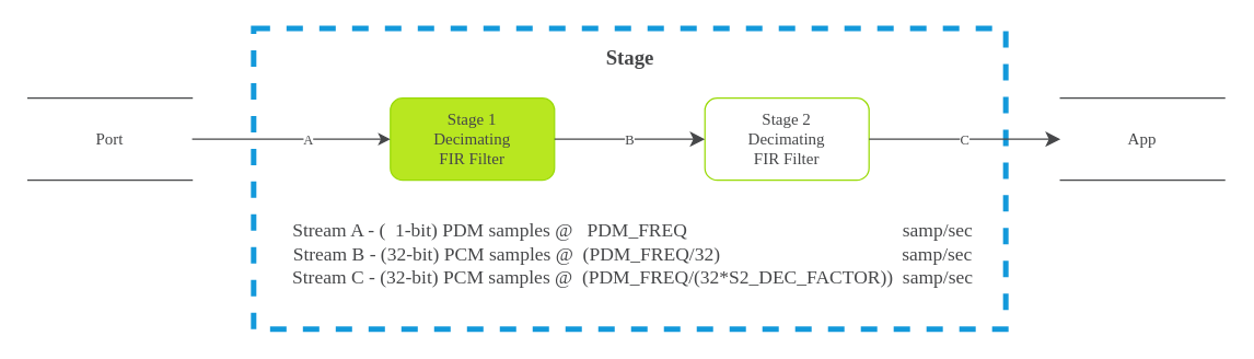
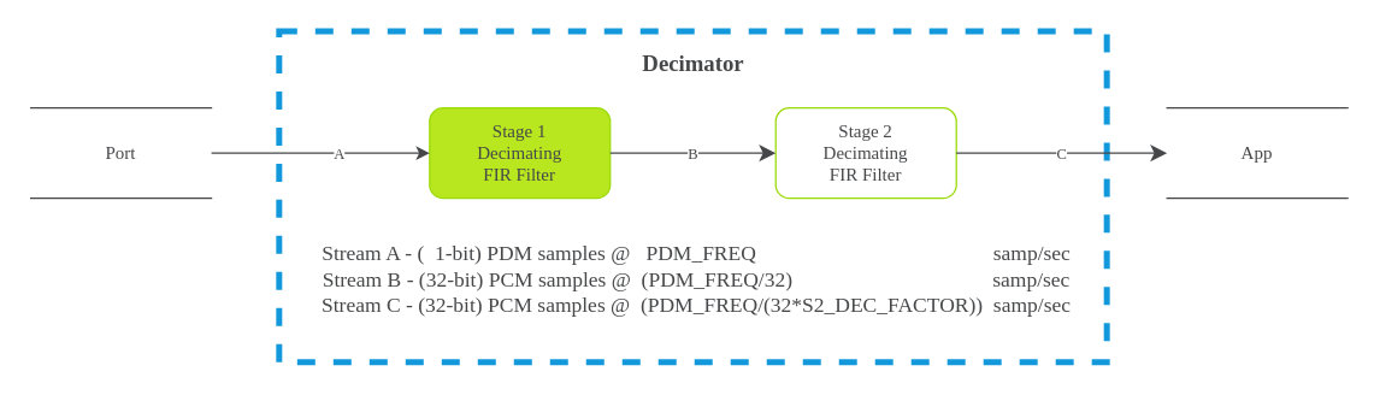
- <mxCell id="5" value="Stage" style="text;strokeColor=none;fillColor=none;html=1;fontSize=15;fontStyle=1;verticalAlign=middle;align=center;fontFamily=Arial Nova Light;fontColor=#464749;" vertex="1" parent="1"><mxGeometry x="410" y="21" width="100" height="40" as="geometry" /></mxCell>
+ <mxCell id="5" value="Decimator" style="text;strokeColor=none;fillColor=none;html=1;fontSize=15;fontStyle=1;verticalAlign=middle;align=center;fontFamily=Arial Nova Light;fontColor=#464749;" vertex="1" parent="1"><mxGeometry x="410" y="21" width="100" height="40" as="geometry" /></mxCell>
